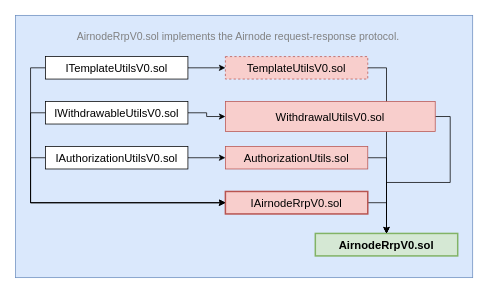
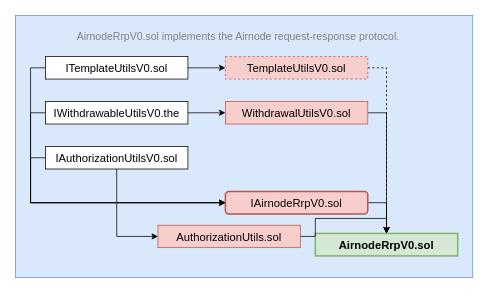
- <mxCell id="11" style="edgeStyle=orthogonalEdgeStyle;rounded=0;orthogonalLoop=1;jettySize=auto;html=1;entryX=0.5;entryY=0;entryDx=0;entryDy=0;fontSize=12;exitX=1;exitY=0.5;exitDx=0;exitDy=0;" parent="1" source="12" target="3" edge="1"><mxGeometry relative="1" as="geometry" /></mxCell>
+ <mxCell id="11" style="edgeStyle=orthogonalEdgeStyle;rounded=0;orthogonalLoop=1;jettySize=auto;html=1;entryX=0.5;entryY=0;entryDx=0;entryDy=0;fontSize=12;exitX=1;exitY=0.5;exitDx=0;exitDy=0;dashed=1;" parent="1" source="12" target="3" edge="1"><mxGeometry relative="1" as="geometry" /></mxCell>
- <mxCell id="18" value="IWithdrawableUtilsV0.sol" style="rounded=0;whiteSpace=wrap;html=1;fontSize=15;" parent="1" vertex="1"><mxGeometry x="60" y="135" width="190" height="30" as="geometry" /></mxCell>
+ <mxCell id="18" value="IWithdrawableUtilsV0.the" style="rounded=0;whiteSpace=wrap;html=1;fontSize=15;" parent="1" vertex="1"><mxGeometry x="60" y="135" width="190" height="30" as="geometry" /></mxCell>
- <mxCell id="14" value="WithdrawalUtilsV0.sol" style="rounded=0;whiteSpace=wrap;html=1;fontSize=15;fillColor=#f8cecc;strokeColor=#b85450;" parent="1" vertex="1"><mxGeometry x="300" y="135" width="280" height="40" as="geometry" /></mxCell>
+ <mxCell id="14" value="WithdrawalUtilsV0.sol" style="rounded=0;whiteSpace=wrap;html=1;fontSize=15;fillColor=#f8cecc;strokeColor=#b85450;" parent="1" vertex="1"><mxGeometry x="300" y="135" width="190" height="30" as="geometry" /></mxCell>
- <mxCell id="5" value="AuthorizationUtils.sol" style="rounded=0;whiteSpace=wrap;html=1;fontSize=15;fillColor=#f8cecc;strokeColor=#b85450;" parent="1" vertex="1"><mxGeometry x="300" y="195" width="190" height="30" as="geometry" /></mxCell>
+ <mxCell id="5" value="AuthorizationUtils.sol" style="rounded=0;whiteSpace=wrap;html=1;fontSize=15;fillColor=#f8cecc;strokeColor=#b85450;" parent="1" vertex="1"><mxGeometry x="210" y="300" width="190" height="30" as="geometry" /></mxCell>
- <mxCell id="10" value="IAirnodeRrpV0.sol" style="rounded=0;whiteSpace=wrap;html=1;fontSize=15;strokeWidth=2;fillColor=#f8cecc;strokeColor=#b85450;" parent="1" vertex="1"><mxGeometry x="300" y="255" width="190" height="30" as="geometry" /></mxCell>
+ <mxCell id="10" value="IAirnodeRrpV0.sol" style="whiteSpace=wrap;html=1;fontSize=15;strokeWidth=2;fillColor=#f8cecc;strokeColor=#b85450;rounded=1;" parent="1" vertex="1"><mxGeometry x="300" y="255" width="190" height="30" as="geometry" /></mxCell>
